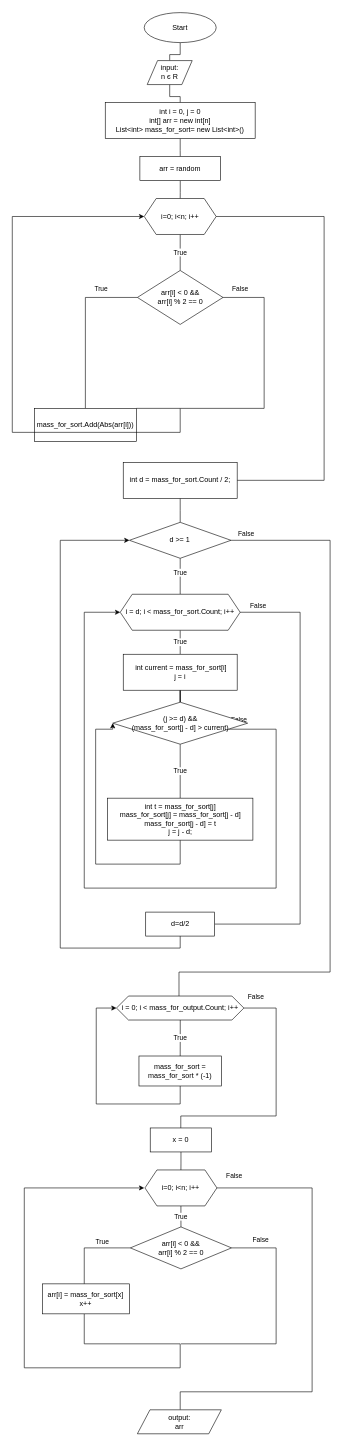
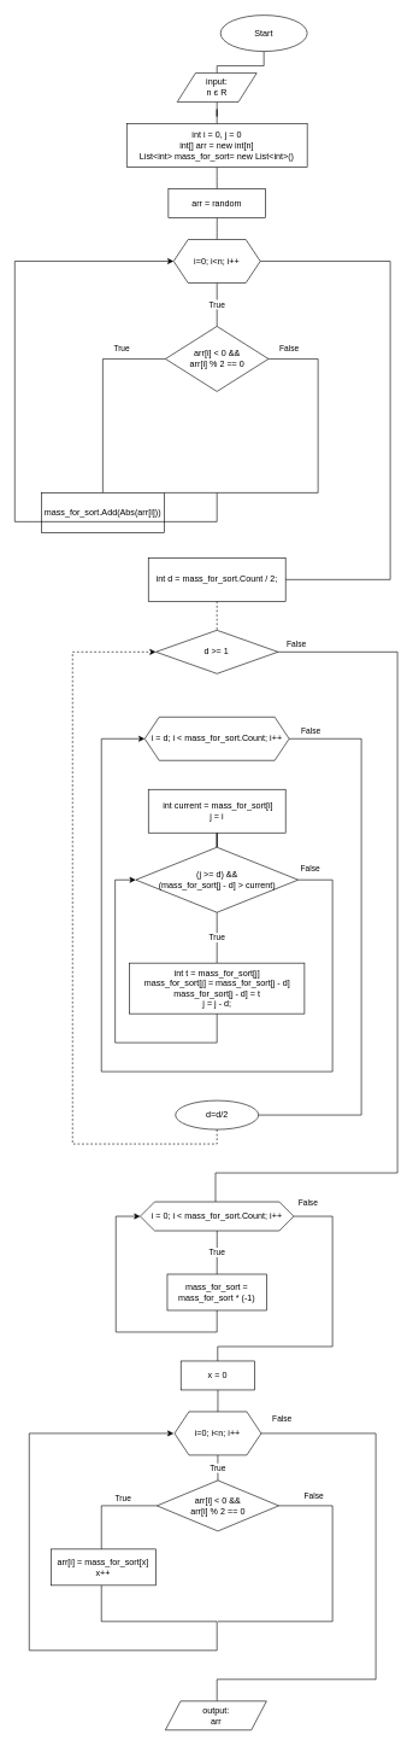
- <mxCell id="3" value="Start" style="ellipse;whiteSpace=wrap;html=1;" parent="1" vertex="1"><mxGeometry x="240" y="20" width="120" height="50" as="geometry" /></mxCell>
+ <mxCell id="3" value="Start" style="ellipse;whiteSpace=wrap;html=1;" parent="1" vertex="1"><mxGeometry x="305" y="20" width="120" height="50" as="geometry" /></mxCell>
- <mxCell id="5" value="input:&lt;br&gt;n є R" style="shape=parallelogram;html=1;strokeWidth=1;perimeter=parallelogramPerimeter;whiteSpace=wrap;rounded=0;arcSize=12;size=0.23;" parent="1" vertex="1"><mxGeometry x="245" y="100" width="75" height="40" as="geometry" /></mxCell>
+ <mxCell id="5" value="input:&lt;br&gt;n є R" style="shape=parallelogram;html=1;strokeWidth=1;perimeter=parallelogramPerimeter;whiteSpace=wrap;rounded=0;arcSize=12;size=0.23;" parent="1" vertex="1"><mxGeometry x="245" y="100" width="110" height="40" as="geometry" /></mxCell>
- <mxCell id="16" value="" style="edgeStyle=orthogonalEdgeStyle;rounded=0;orthogonalLoop=1;jettySize=auto;html=1;endArrow=none;endFill=0;" parent="1" source="17" target="20" edge="1"><mxGeometry relative="1" as="geometry" /></mxCell>
+ <mxCell id="16" value="" style="edgeStyle=orthogonalEdgeStyle;rounded=0;orthogonalLoop=1;jettySize=auto;html=1;endArrow=none;endFill=0;dashed=1;" parent="1" source="17" target="20" edge="1"><mxGeometry relative="1" as="geometry" /></mxCell>
- <mxCell id="18" value="True" style="edgeStyle=orthogonalEdgeStyle;rounded=0;orthogonalLoop=1;jettySize=auto;html=1;endArrow=none;endFill=0;" parent="1" source="20" target="23" edge="1"><mxGeometry x="-0.2" relative="1" as="geometry"><mxPoint as="offset" /></mxGeometry></mxCell>
- <mxCell id="21" value="True" style="edgeStyle=orthogonalEdgeStyle;rounded=0;orthogonalLoop=1;jettySize=auto;html=1;endArrow=none;endFill=0;" parent="1" source="23" target="25" edge="1"><mxGeometry relative="1" as="geometry" /></mxCell>
- <mxCell id="28" value="(j &amp;gt;= d) &amp;amp;&amp;amp; &lt;br&gt;(mass_for_sort[j - d] &amp;gt; current)" style="rhombus;whiteSpace=wrap;html=1;direction=west;" parent="1" vertex="1"><mxGeometry x="187.5" y="1170" width="224.99" height="70" as="geometry" /></mxCell>
+ <mxCell id="28" value="(j &amp;gt;= d) &amp;amp;&amp;amp; &lt;br&gt;(mass_for_sort[j - d] &amp;gt; current)" style="rhombus;whiteSpace=wrap;html=1;direction=west;" parent="1" vertex="1"><mxGeometry x="187.5" y="1170" width="224.99" height="90" as="geometry" /></mxCell>
- <mxCell id="31" style="edgeStyle=orthogonalEdgeStyle;rounded=0;orthogonalLoop=1;jettySize=auto;html=1;entryX=0;entryY=0.5;entryDx=0;entryDy=0;endArrow=classic;endFill=1;" parent="1" source="32" target="20" edge="1"><mxGeometry relative="1" as="geometry"><Array as="points"><mxPoint x="300" y="1580" /><mxPoint x="100" y="1580" /><mxPoint x="100" y="900" /></Array></mxGeometry></mxCell>
+ <mxCell id="31" style="edgeStyle=orthogonalEdgeStyle;rounded=0;orthogonalLoop=1;jettySize=auto;html=1;entryX=0;entryY=0.5;entryDx=0;entryDy=0;endArrow=classic;endFill=1;dashed=1;" parent="1" source="32" target="20" edge="1"><mxGeometry relative="1" as="geometry"><Array as="points"><mxPoint x="300" y="1580" /><mxPoint x="100" y="1580" /><mxPoint x="100" y="900" /></Array></mxGeometry></mxCell>
- <mxCell id="32" value="d=d/2" style="rounded=0;whiteSpace=wrap;html=1;" parent="1" vertex="1"><mxGeometry x="242.51" y="1520" width="115" height="40" as="geometry" /></mxCell>
+ <mxCell id="32" value="d=d/2" style="ellipse;whiteSpace=wrap;html=1;" parent="1" vertex="1"><mxGeometry x="242.51" y="1520" width="115" height="40" as="geometry" /></mxCell>
- <mxCell id="35" value="i = 0; i &amp;lt; mass_for_output.Count; i++" style="shape=hexagon;perimeter=hexagonPerimeter2;whiteSpace=wrap;html=1;fixedSize=1;" parent="1" vertex="1"><mxGeometry x="193.75" y="1660" width="212.49" height="40" as="geometry" /></mxCell>
+ <mxCell id="35" value="i = 0; i &amp;lt; mass_for_sort.Count; i++" style="shape=hexagon;perimeter=hexagonPerimeter2;whiteSpace=wrap;html=1;fixedSize=1;" parent="1" vertex="1"><mxGeometry x="193.75" y="1660" width="212.49" height="40" as="geometry" /></mxCell>
